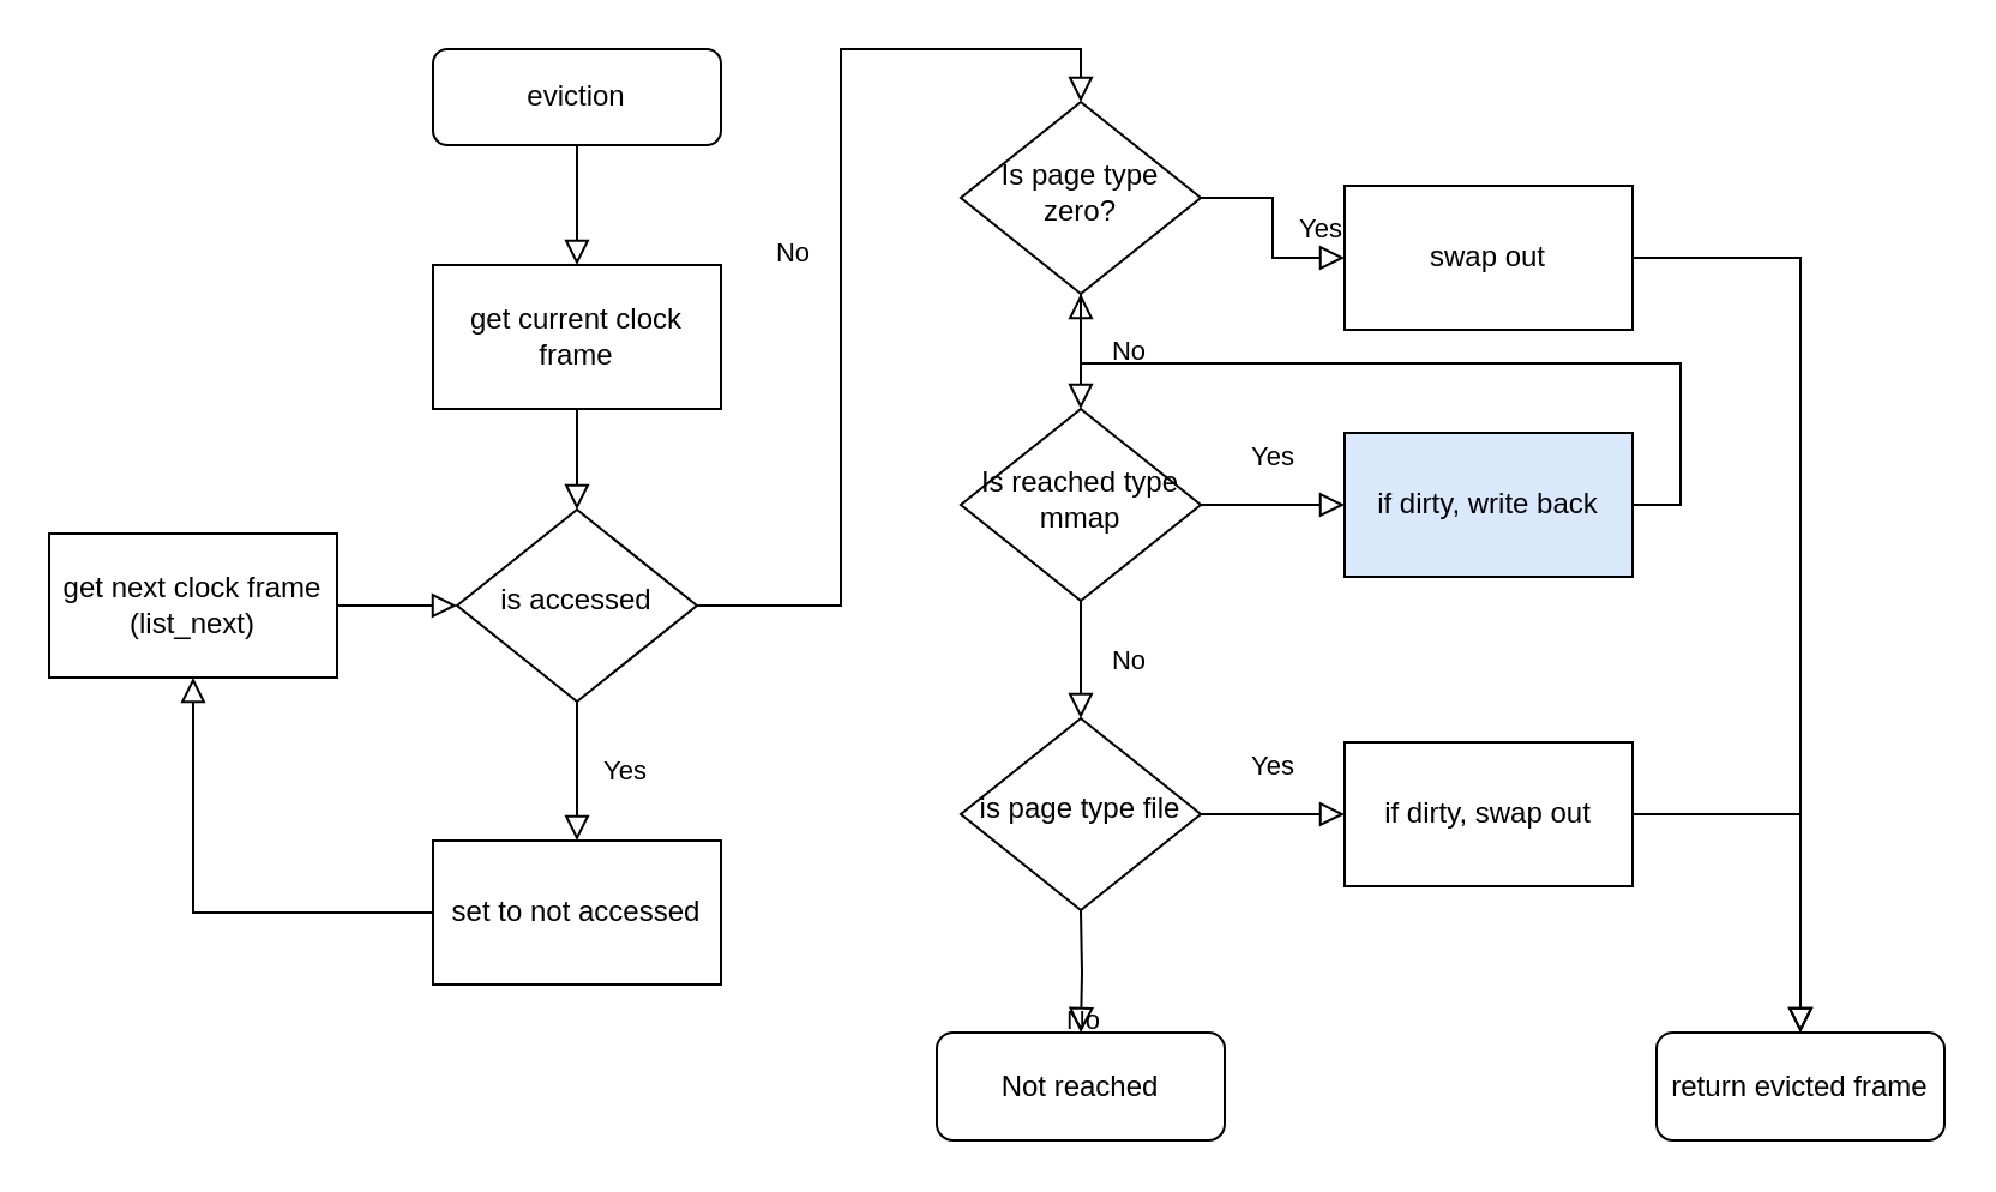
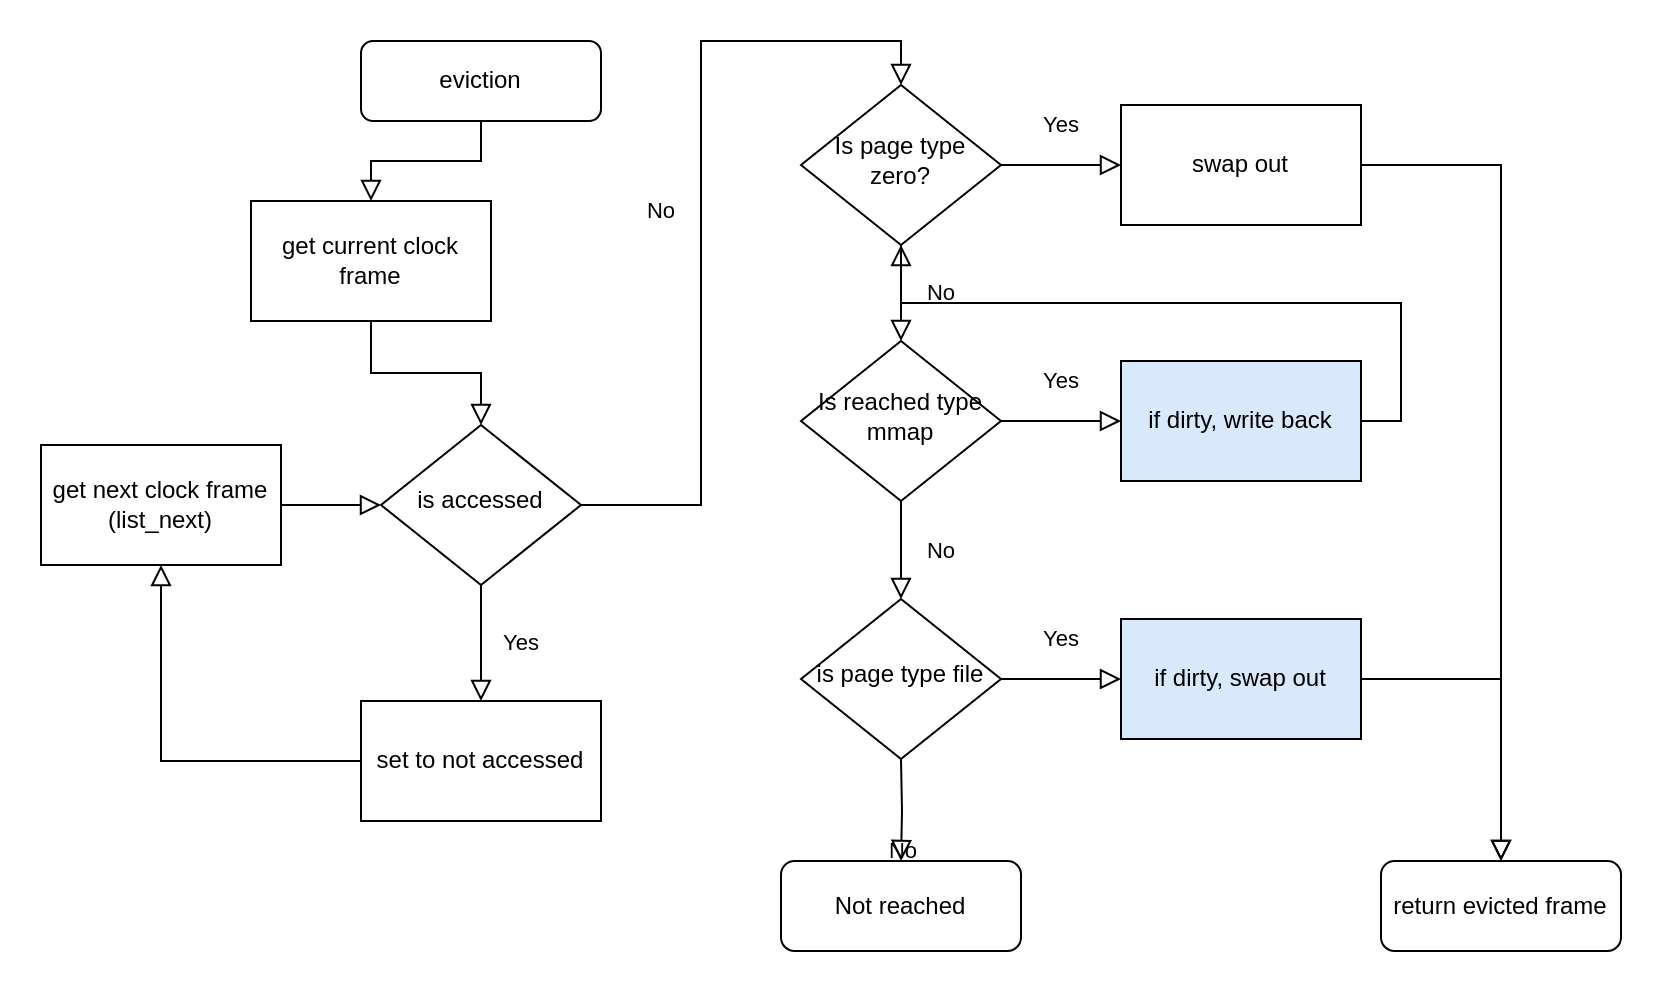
- <mxCell id="14" value="swap out" style="rounded=0;whiteSpace=wrap;html=1;" vertex="1" parent="1"><mxGeometry x="560" y="77" width="120" height="60" as="geometry" /></mxCell>
+ <mxCell id="14" value="swap out" style="rounded=0;whiteSpace=wrap;html=1;" vertex="1" parent="1"><mxGeometry x="560" y="52" width="120" height="60" as="geometry" /></mxCell>
- <mxCell id="4" value="get current clock frame" style="rounded=0;whiteSpace=wrap;html=1;" parent="1" vertex="1"><mxGeometry x="180" y="110" width="120" height="60" as="geometry" /></mxCell>
+ <mxCell id="4" value="get current clock frame" style="rounded=0;whiteSpace=wrap;html=1;" parent="1" vertex="1"><mxGeometry x="125" y="100" width="120" height="60" as="geometry" /></mxCell>
- <mxCell id="24" value="if dirty, swap out" style="rounded=0;whiteSpace=wrap;html=1;" vertex="1" parent="1"><mxGeometry x="560" y="309" width="120" height="60" as="geometry" /></mxCell>
+ <mxCell id="24" value="if dirty, swap out" style="rounded=0;whiteSpace=wrap;html=1;fillColor=#dae8fc;" vertex="1" parent="1"><mxGeometry x="560" y="309" width="120" height="60" as="geometry" /></mxCell>
